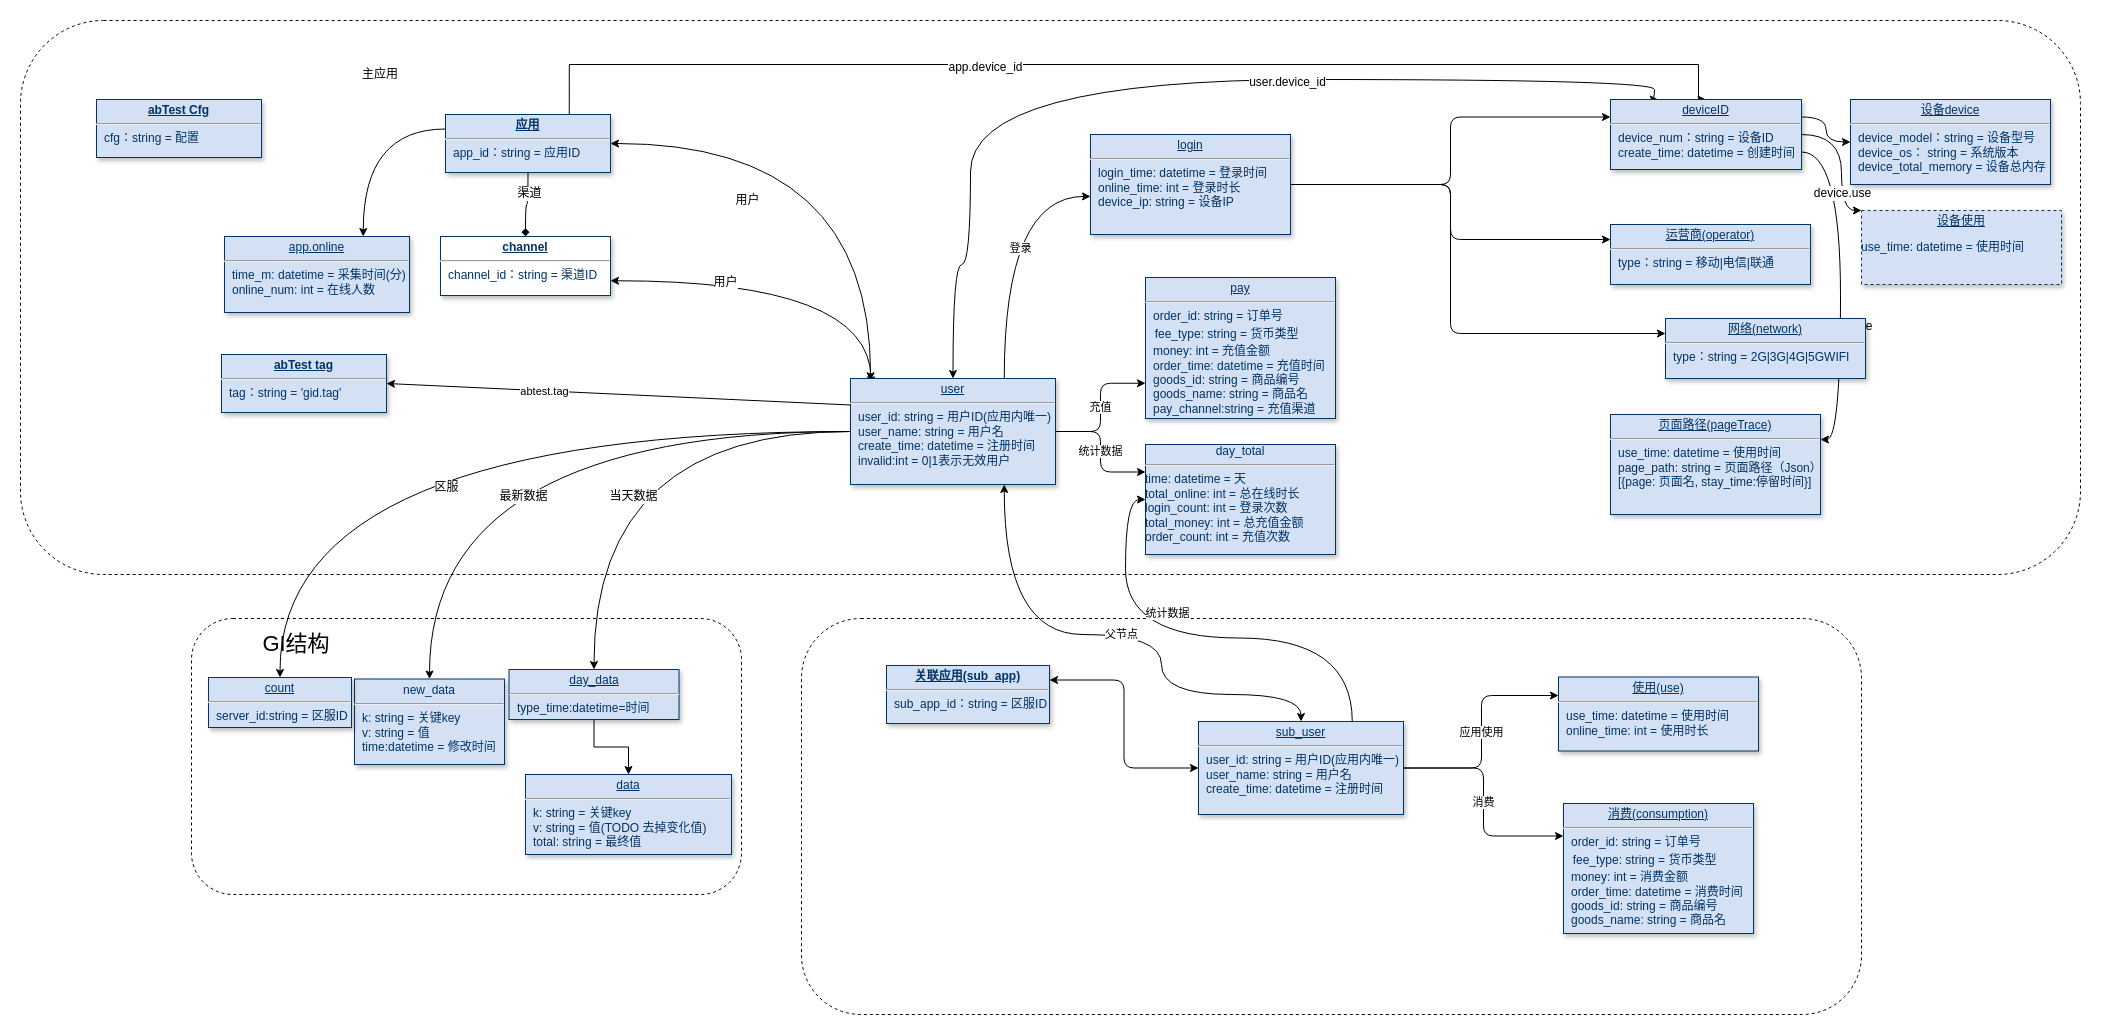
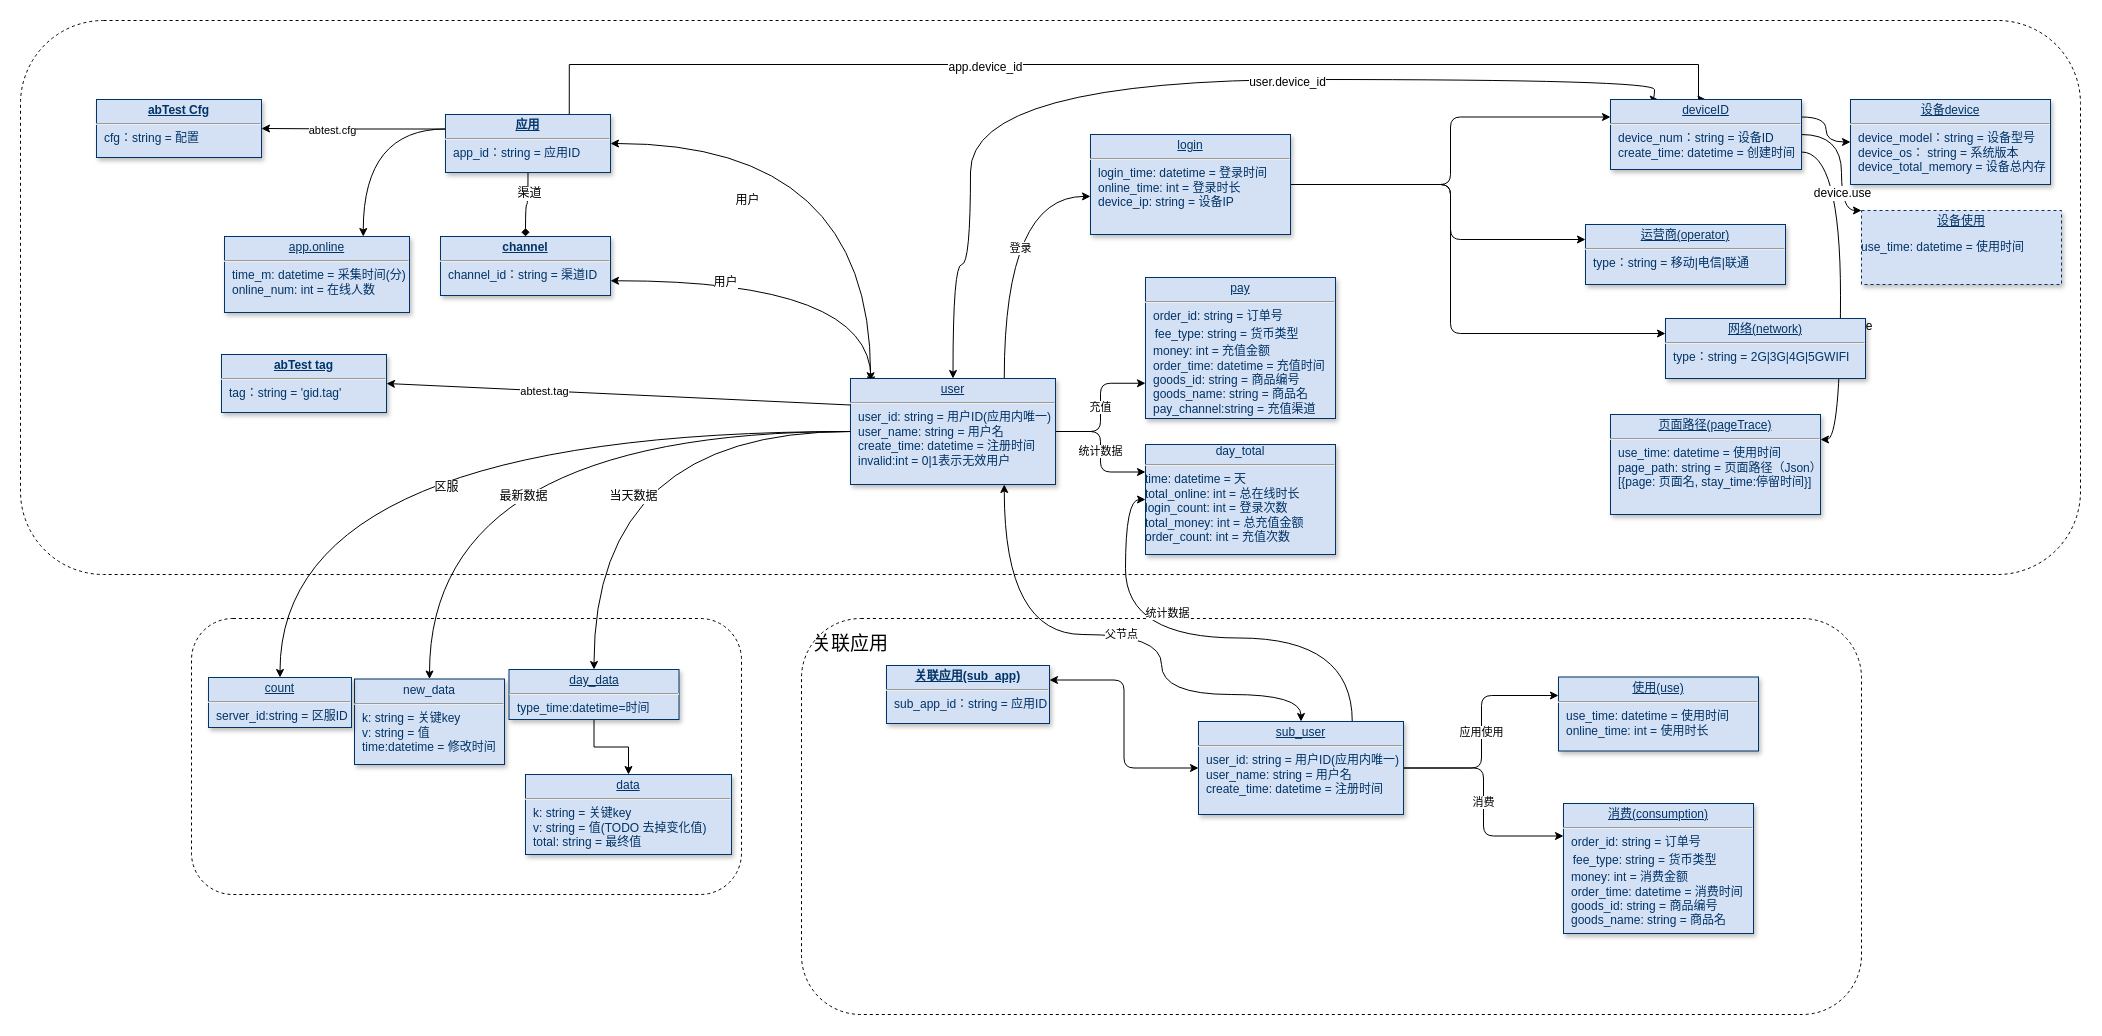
- <mxCell id="45" value="主应用" style="text;html=1;strokeColor=none;fillColor=none;align=center;verticalAlign=middle;whiteSpace=wrap;rounded=0;dashed=1;" parent="1" vertex="1"><mxGeometry x="360" y="64" width="40" height="20" as="geometry" /></mxCell>
+ <mxCell id="12" style="edgeStyle=orthogonalEdgeStyle;rounded=0;orthogonalLoop=1;jettySize=auto;html=1;exitX=0;exitY=0.25;exitDx=0;exitDy=0;entryX=1;entryY=0.5;entryDx=0;entryDy=0;" parent="1" source="14" target="68" edge="1"><mxGeometry relative="1" as="geometry" /></mxCell>
+ <mxCell id="13" value="abtest.cfg" style="edgeLabel;align=center;verticalAlign=middle;resizable=0;points=[];labelBackgroundColor=#ffffff;html=1;" parent="12" vertex="1" connectable="0"><mxGeometry x="0.241" y="1" relative="1" as="geometry"><mxPoint as="offset" /></mxGeometry></mxCell>
- <mxCell id="55" value="&lt;p style=&quot;margin: 0px ; margin-top: 4px ; text-align: center ; text-decoration: underline&quot;&gt;运营商(operator)&lt;/p&gt;&lt;hr&gt;&lt;p style=&quot;margin: 0px ; margin-left: 8px&quot;&gt;type：string =&amp;nbsp;移动|电信|联通&lt;/p&gt;&lt;p style=&quot;margin: 0px ; margin-left: 8px&quot;&gt;&lt;br&gt;&lt;/p&gt;" style="verticalAlign=top;align=left;overflow=fill;fontSize=12;fontFamily=Helvetica;html=1;strokeColor=#003366;shadow=1;fillColor=#D4E1F5;fontColor=#003366" parent="1" vertex="1"><mxGeometry x="1610" y="224" width="200" height="60" as="geometry" /></mxCell>
+ <mxCell id="55" value="&lt;p style=&quot;margin: 0px ; margin-top: 4px ; text-align: center ; text-decoration: underline&quot;&gt;运营商(operator)&lt;/p&gt;&lt;hr&gt;&lt;p style=&quot;margin: 0px ; margin-left: 8px&quot;&gt;type：string =&amp;nbsp;移动|电信|联通&lt;/p&gt;&lt;p style=&quot;margin: 0px ; margin-left: 8px&quot;&gt;&lt;br&gt;&lt;/p&gt;" style="verticalAlign=top;align=left;overflow=fill;fontSize=12;fontFamily=Helvetica;html=1;strokeColor=#003366;shadow=1;fillColor=#D4E1F5;fontColor=#003366" parent="1" vertex="1"><mxGeometry x="1585" y="224" width="200" height="60" as="geometry" /></mxCell>
- <mxCell id="17" value="&lt;p style=&quot;margin: 0px ; margin-top: 4px ; text-align: center ; text-decoration: underline&quot;&gt;&lt;b&gt;channel&lt;/b&gt;&lt;/p&gt;&lt;hr&gt;&lt;p style=&quot;margin: 0px ; margin-left: 8px&quot;&gt;channel_id：string =&amp;nbsp;渠道ID&lt;/p&gt;" style="verticalAlign=top;align=left;overflow=fill;fontSize=12;fontFamily=Helvetica;html=1;strokeColor=#003366;shadow=1;fillColor=#ffffff;fontColor=#003366;" parent="1" vertex="1"><mxGeometry x="440" y="236" width="170" height="59" as="geometry" /></mxCell>
+ <mxCell id="17" value="&lt;p style=&quot;margin: 0px ; margin-top: 4px ; text-align: center ; text-decoration: underline&quot;&gt;&lt;b&gt;channel&lt;/b&gt;&lt;/p&gt;&lt;hr&gt;&lt;p style=&quot;margin: 0px ; margin-left: 8px&quot;&gt;channel_id：string =&amp;nbsp;渠道ID&lt;/p&gt;" style="verticalAlign=top;align=left;overflow=fill;fontSize=12;fontFamily=Helvetica;html=1;strokeColor=#003366;shadow=1;fillColor=#D4E1F5;fontColor=#003366" parent="1" vertex="1"><mxGeometry x="440" y="236" width="170" height="59" as="geometry" /></mxCell>
- <mxCell id="59" value="GI结构" style="text;html=1;strokeColor=none;fillColor=none;align=center;verticalAlign=middle;whiteSpace=wrap;rounded=0;fontSize=22;" parent="1" vertex="1"><mxGeometry x="241" y="634" width="110" height="20" as="geometry" /></mxCell>
+ <mxCell id="46" value="关联应用" style="text;html=1;strokeColor=none;fillColor=none;align=center;verticalAlign=middle;whiteSpace=wrap;rounded=0;dashed=1;strokeWidth=1;fontSize=19;" parent="1" vertex="1"><mxGeometry x="808" y="634" width="84" height="20" as="geometry" /></mxCell>
- <mxCell id="37" value="&lt;p style=&quot;margin: 0px ; margin-top: 4px ; text-align: center ; text-decoration: underline&quot;&gt;&lt;b&gt;关联应用(sub_app)&lt;/b&gt;&lt;/p&gt;&lt;hr&gt;&lt;p style=&quot;margin: 0px ; margin-left: 8px&quot;&gt;sub_app_id：string =&amp;nbsp;区服ID&lt;/p&gt;" style="verticalAlign=top;align=left;overflow=fill;fontSize=12;fontFamily=Helvetica;html=1;strokeColor=#003366;shadow=1;fillColor=#D4E1F5;fontColor=#003366" parent="1" vertex="1"><mxGeometry x="886" y="665" width="163" height="58" as="geometry" /></mxCell>
+ <mxCell id="37" value="&lt;p style=&quot;margin: 0px ; margin-top: 4px ; text-align: center ; text-decoration: underline&quot;&gt;&lt;b&gt;关联应用(sub_app)&lt;/b&gt;&lt;/p&gt;&lt;hr&gt;&lt;p style=&quot;margin: 0px ; margin-left: 8px&quot;&gt;sub_app_id：string =&amp;nbsp;应用ID&lt;/p&gt;" style="verticalAlign=top;align=left;overflow=fill;fontSize=12;fontFamily=Helvetica;html=1;strokeColor=#003366;shadow=1;fillColor=#D4E1F5;fontColor=#003366" parent="1" vertex="1"><mxGeometry x="886" y="665" width="163" height="58" as="geometry" /></mxCell>
